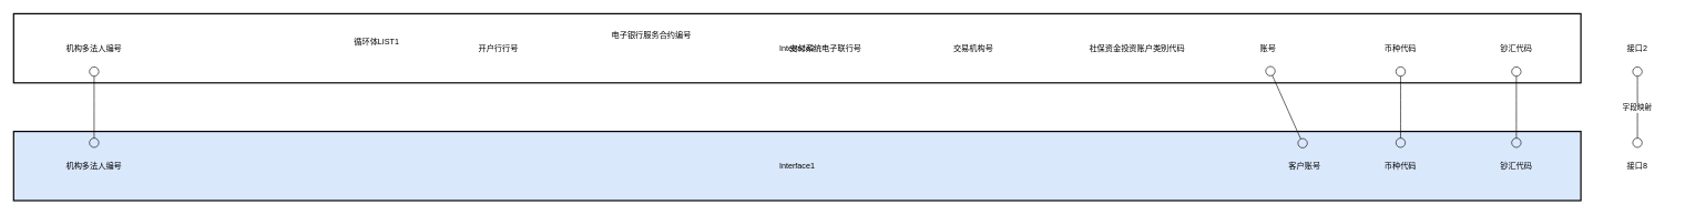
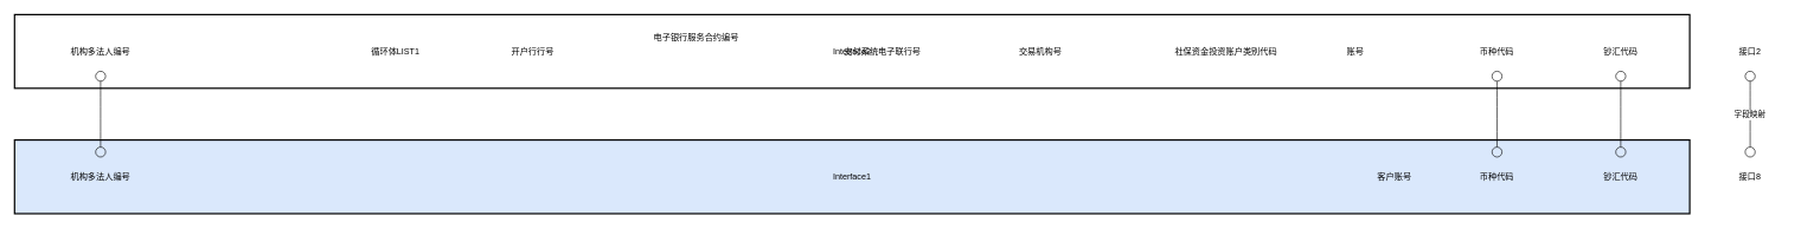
- <mxCell id="7" value="循环体LIST1" style="fillColor=none;strokeColor=none;" vertex="1" overrideArrowHead="circle" parent="1"><mxGeometry x="493" y="35" width="146" height="54" as="geometry" /></mxCell>
+ <mxCell id="7" value="循环体LIST1" style="fillColor=none;strokeColor=none;" vertex="1" overrideArrowHead="circle" parent="1"><mxGeometry x="483" y="45" width="146" height="54" as="geometry" /></mxCell>
- <mxCell id="12" value="社保资金投资账户类别代码" style="fillColor=none;strokeColor=none;" vertex="1" overrideArrowHead="circle" parent="1"><mxGeometry x="1583" y="45" width="252" height="54" as="geometry" /></mxCell>
+ <mxCell id="12" value="社保资金投资账户类别代码" style="fillColor=none;strokeColor=none;" vertex="1" overrideArrowHead="circle" parent="1"><mxGeometry x="1598" y="45" width="252" height="54" as="geometry" /></mxCell>
- <mxCell id="22" value="" style="curved=1;startArrow=circle;startFill=0;endArrow=circle;endFill=0;exitX=0.5;exitY=1;entryX=0.5;entryY=-0.01;rounded=0;" edge="1" parent="1" source="13" target="17"><mxGeometry relative="1" as="geometry"><Array as="points" /></mxGeometry></mxCell>
